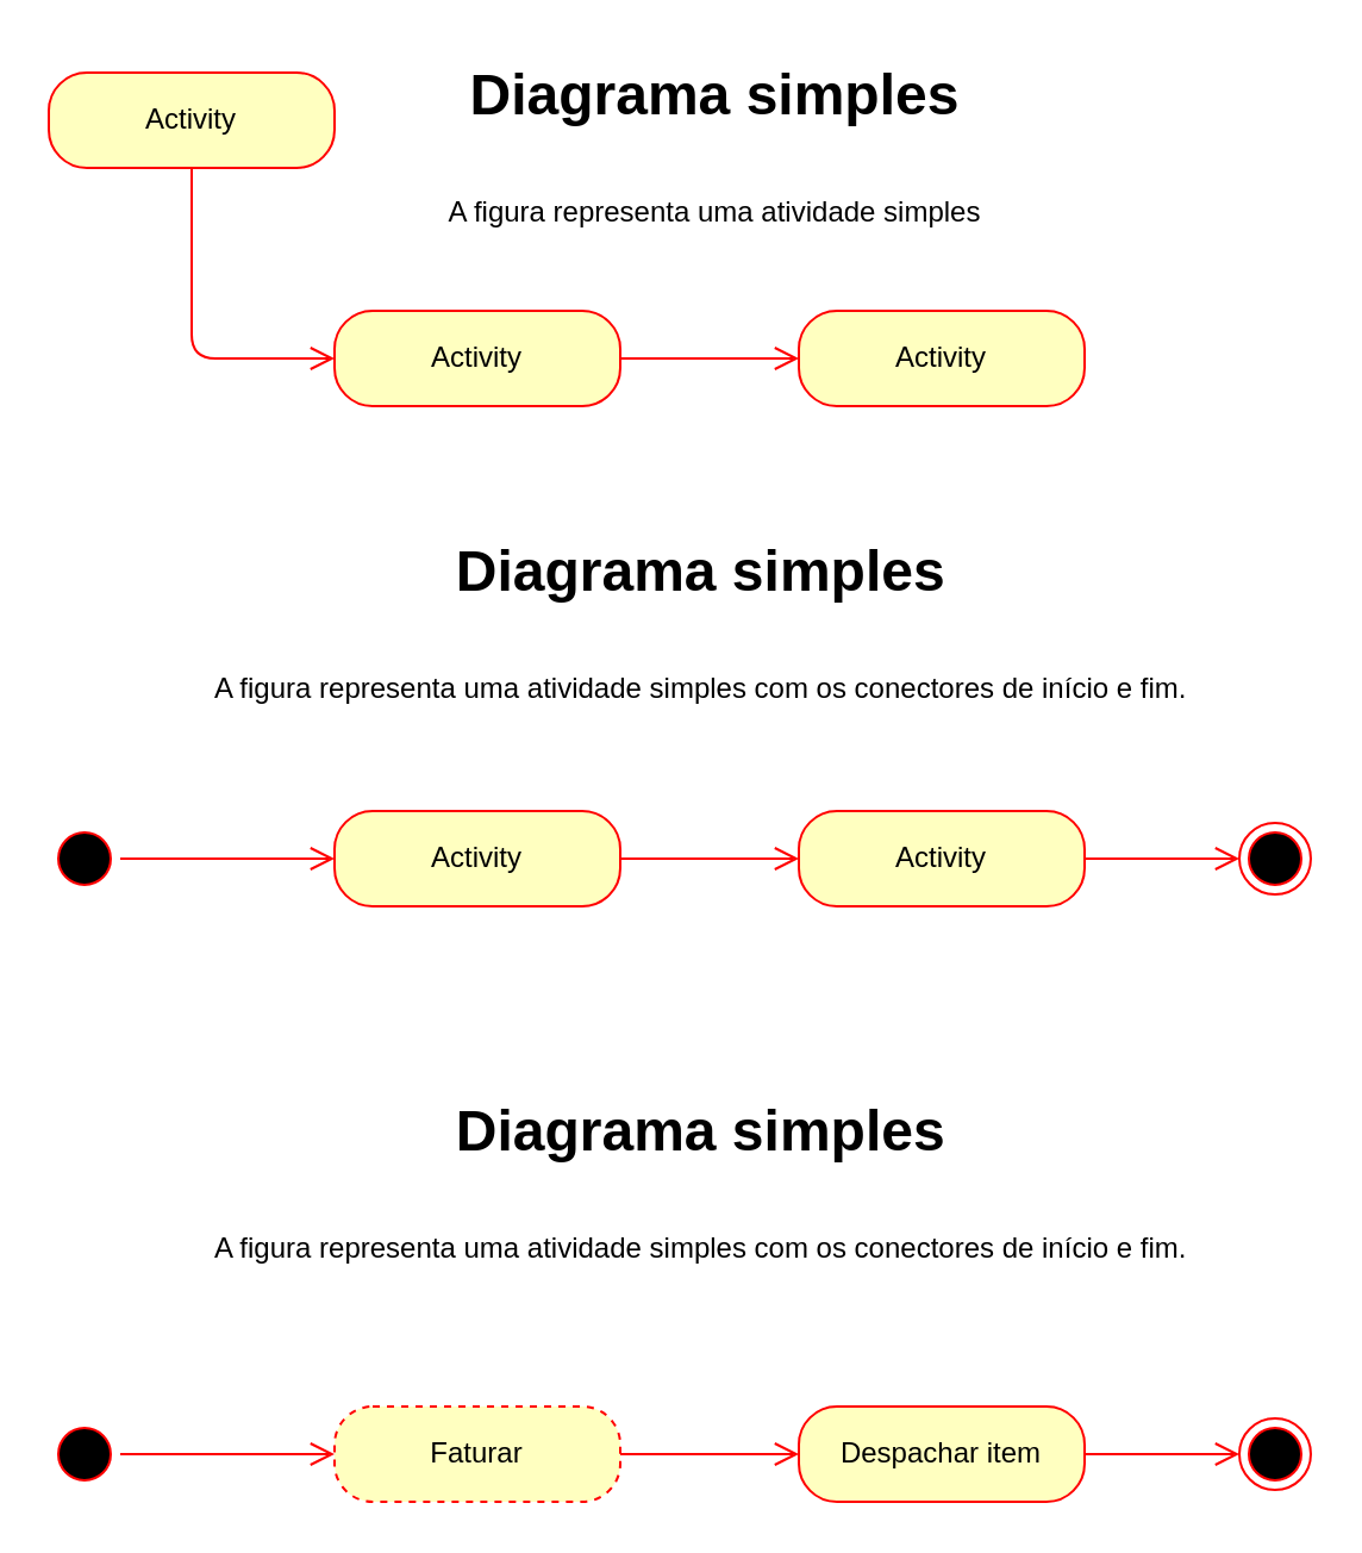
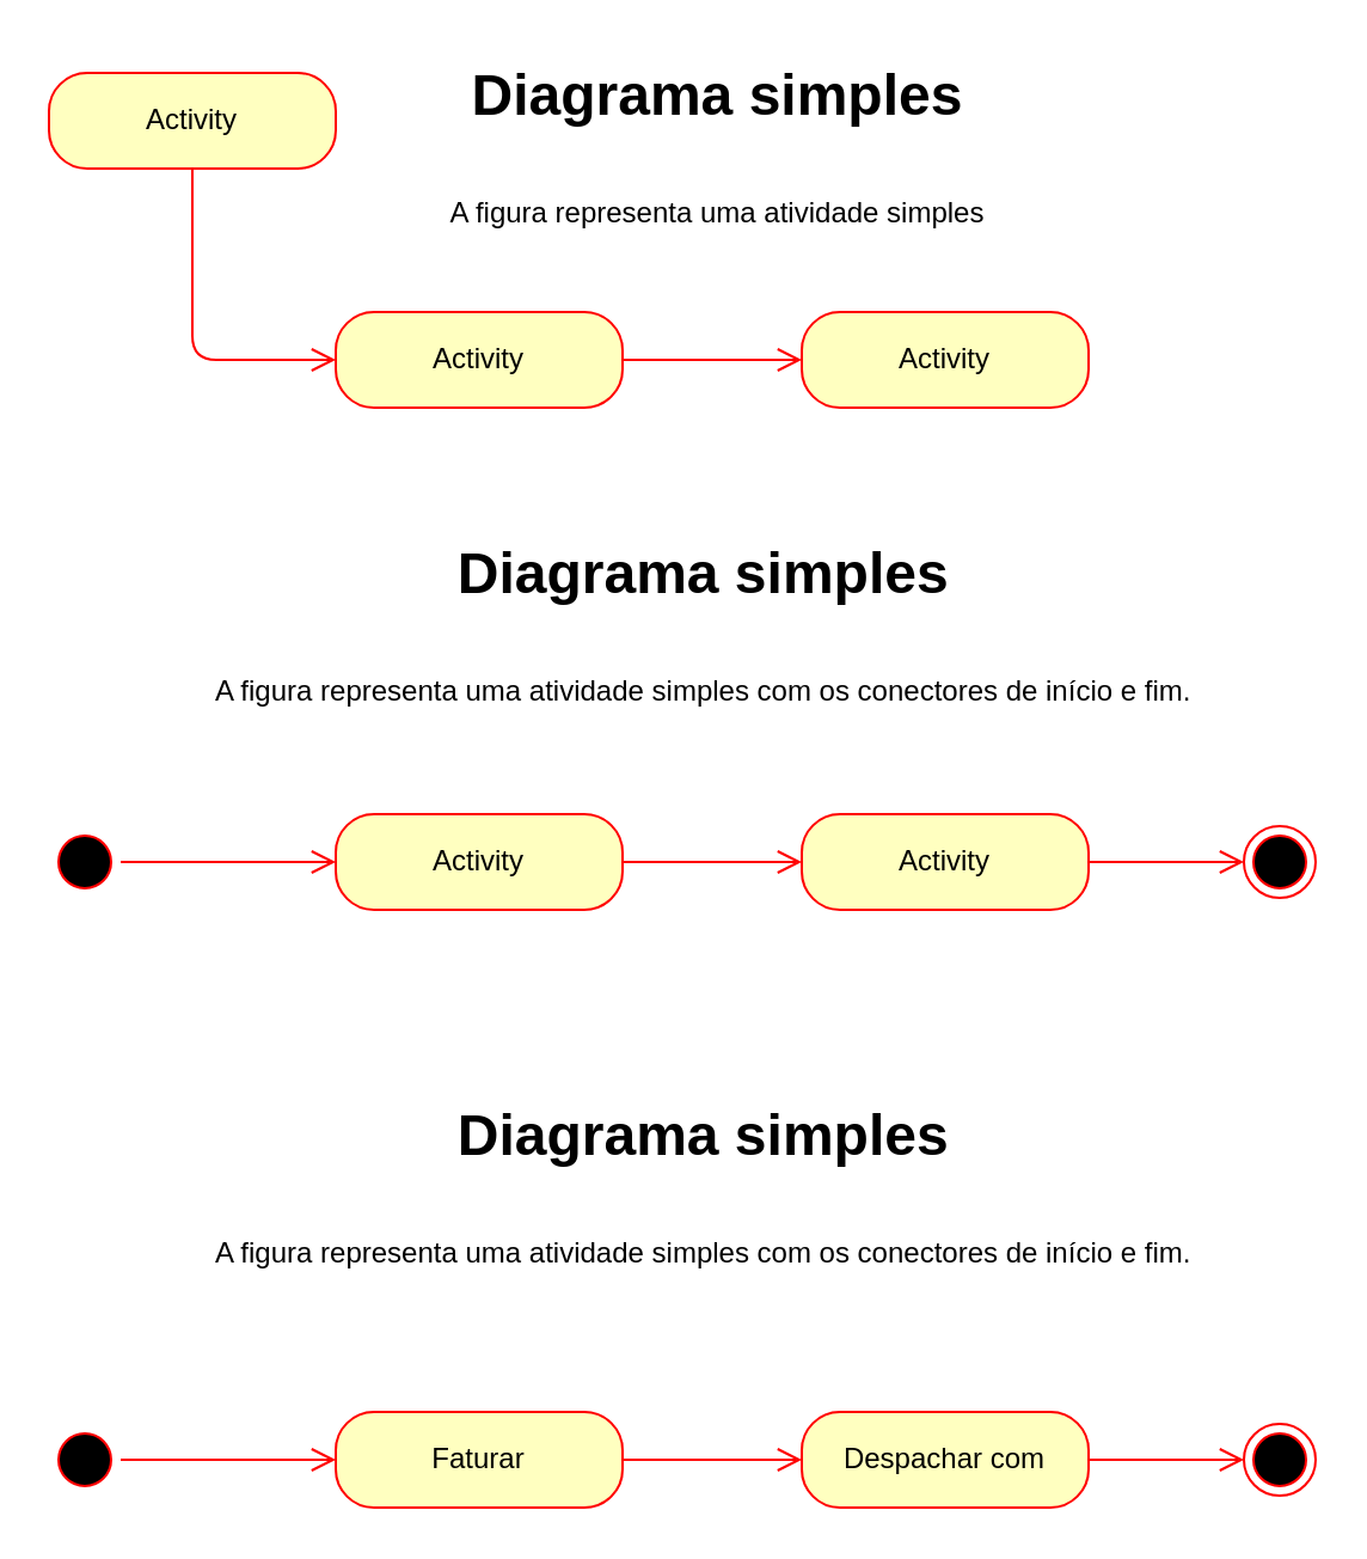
- <mxCell id="9" value="Faturar" style="rounded=1;whiteSpace=wrap;html=1;arcSize=40;fontColor=#000000;fillColor=#ffffc0;strokeColor=#ff0000;dashed=1;" parent="1" vertex="1"><mxGeometry x="140" y="590" width="120" height="40" as="geometry" /></mxCell>
+ <mxCell id="9" value="Faturar" style="rounded=1;whiteSpace=wrap;html=1;arcSize=40;fontColor=#000000;fillColor=#ffffc0;strokeColor=#ff0000;" parent="1" vertex="1"><mxGeometry x="140" y="590" width="120" height="40" as="geometry" /></mxCell>
- <mxCell id="11" value="Despachar item" style="rounded=1;whiteSpace=wrap;html=1;arcSize=40;fontColor=#000000;fillColor=#ffffc0;strokeColor=#ff0000;" parent="1" vertex="1"><mxGeometry x="335" y="590" width="120" height="40" as="geometry" /></mxCell>
+ <mxCell id="11" value="Despachar com" style="rounded=1;whiteSpace=wrap;html=1;arcSize=40;fontColor=#000000;fillColor=#ffffc0;strokeColor=#ff0000;" parent="1" vertex="1"><mxGeometry x="335" y="590" width="120" height="40" as="geometry" /></mxCell>
